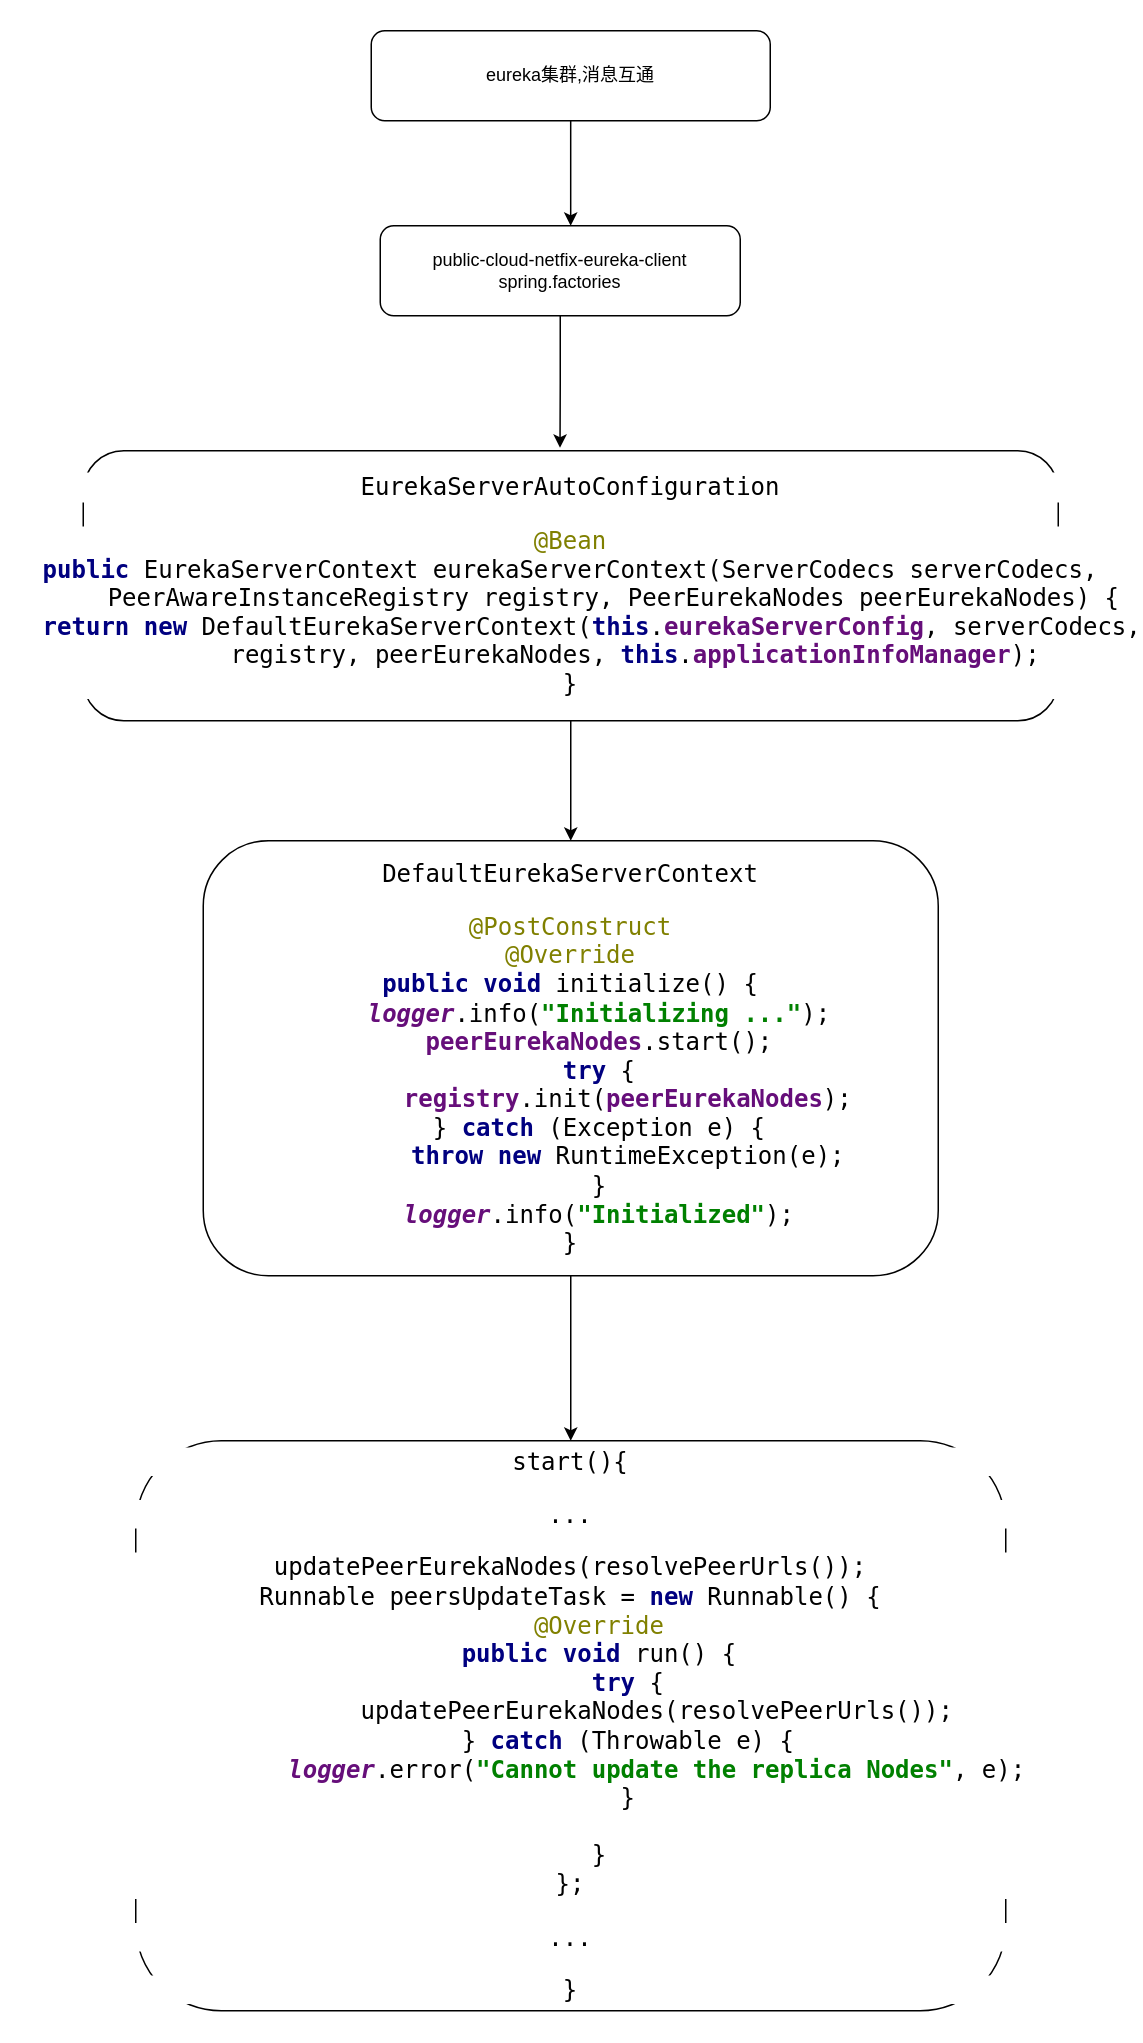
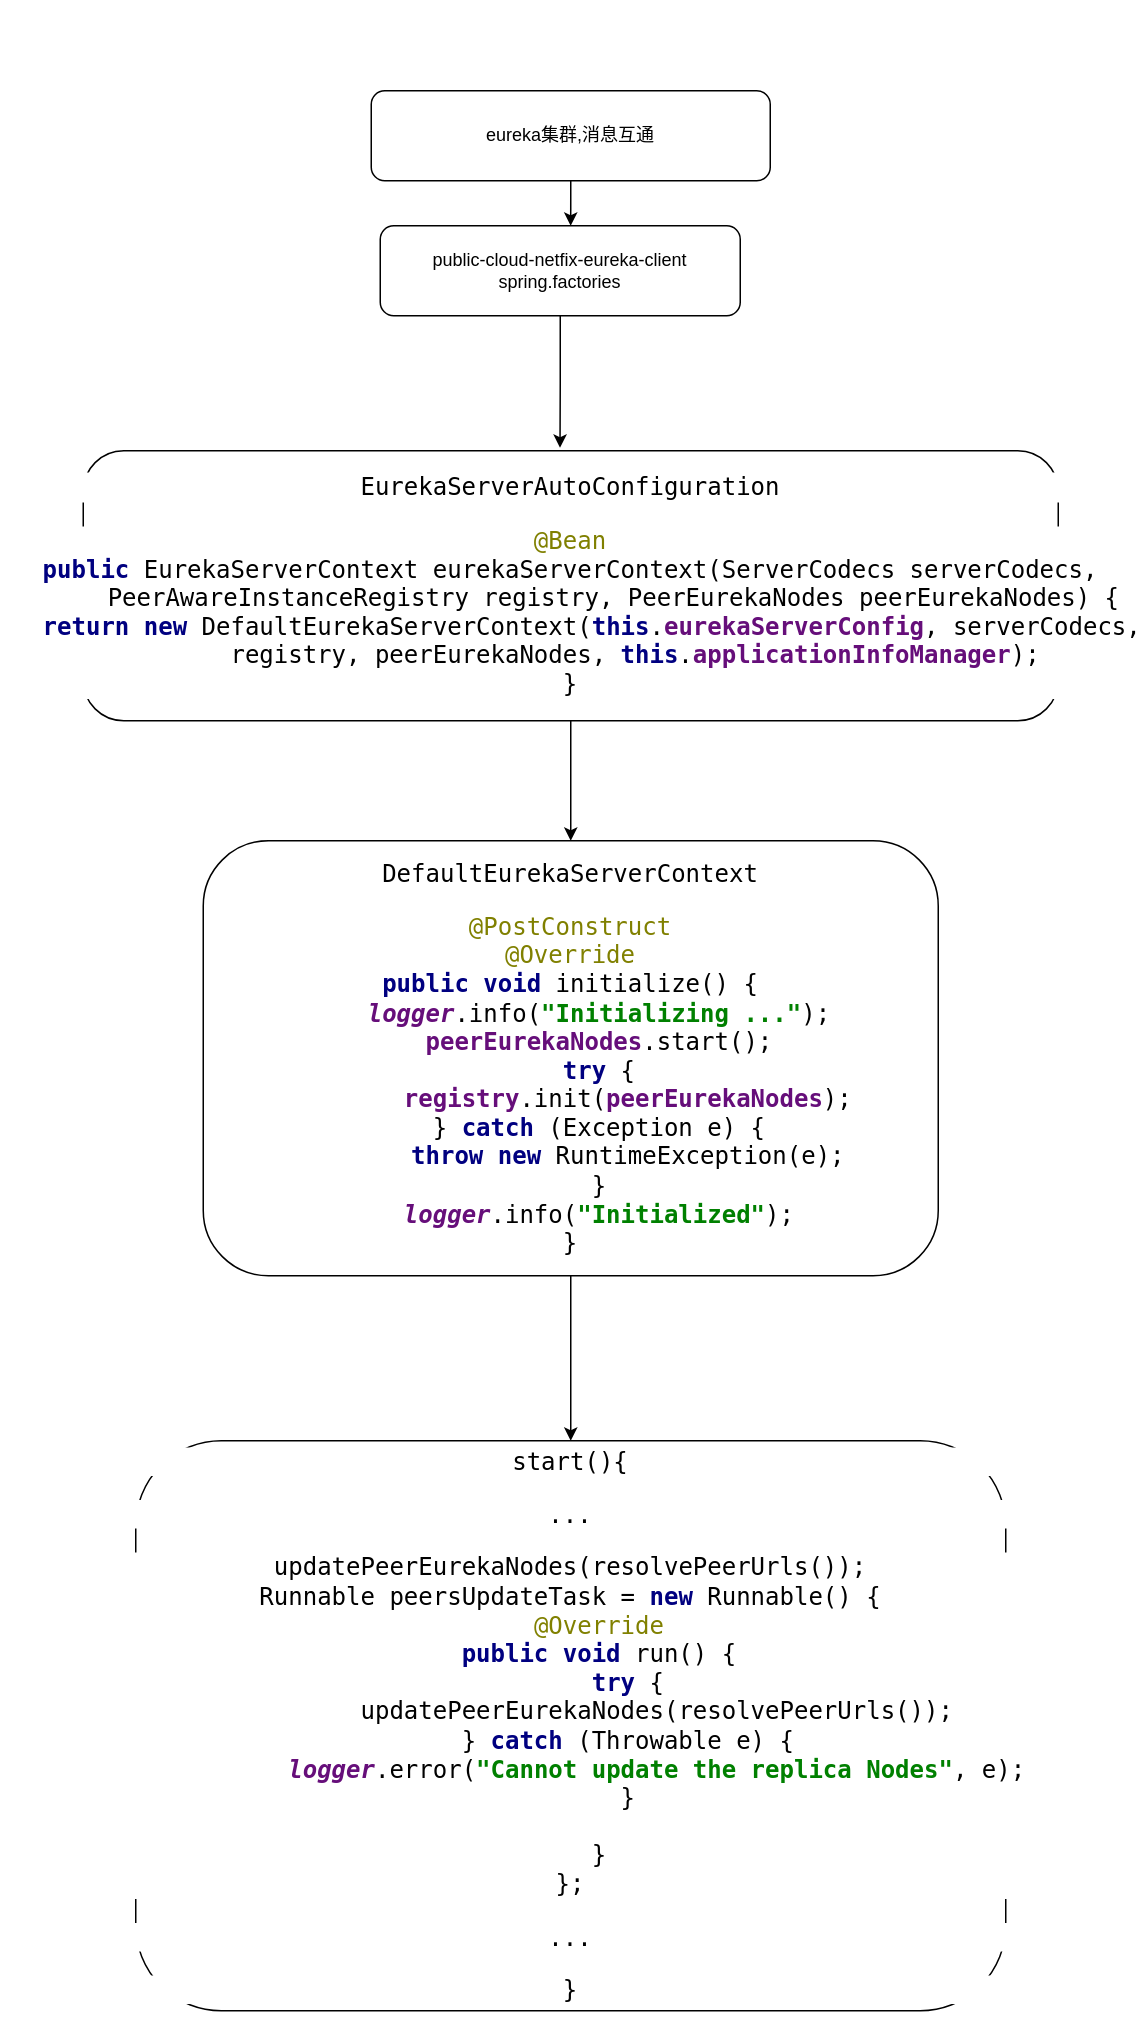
- <mxCell id="5" value="eureka集群,消息互通" style="rounded=1;whiteSpace=wrap;html=1;" vertex="1" parent="1"><mxGeometry x="212" y="20" width="266" height="60" as="geometry" /></mxCell>
+ <mxCell id="5" value="eureka集群,消息互通" style="rounded=1;whiteSpace=wrap;html=1;" vertex="1" parent="1"><mxGeometry x="212" y="60" width="266" height="60" as="geometry" /></mxCell>
